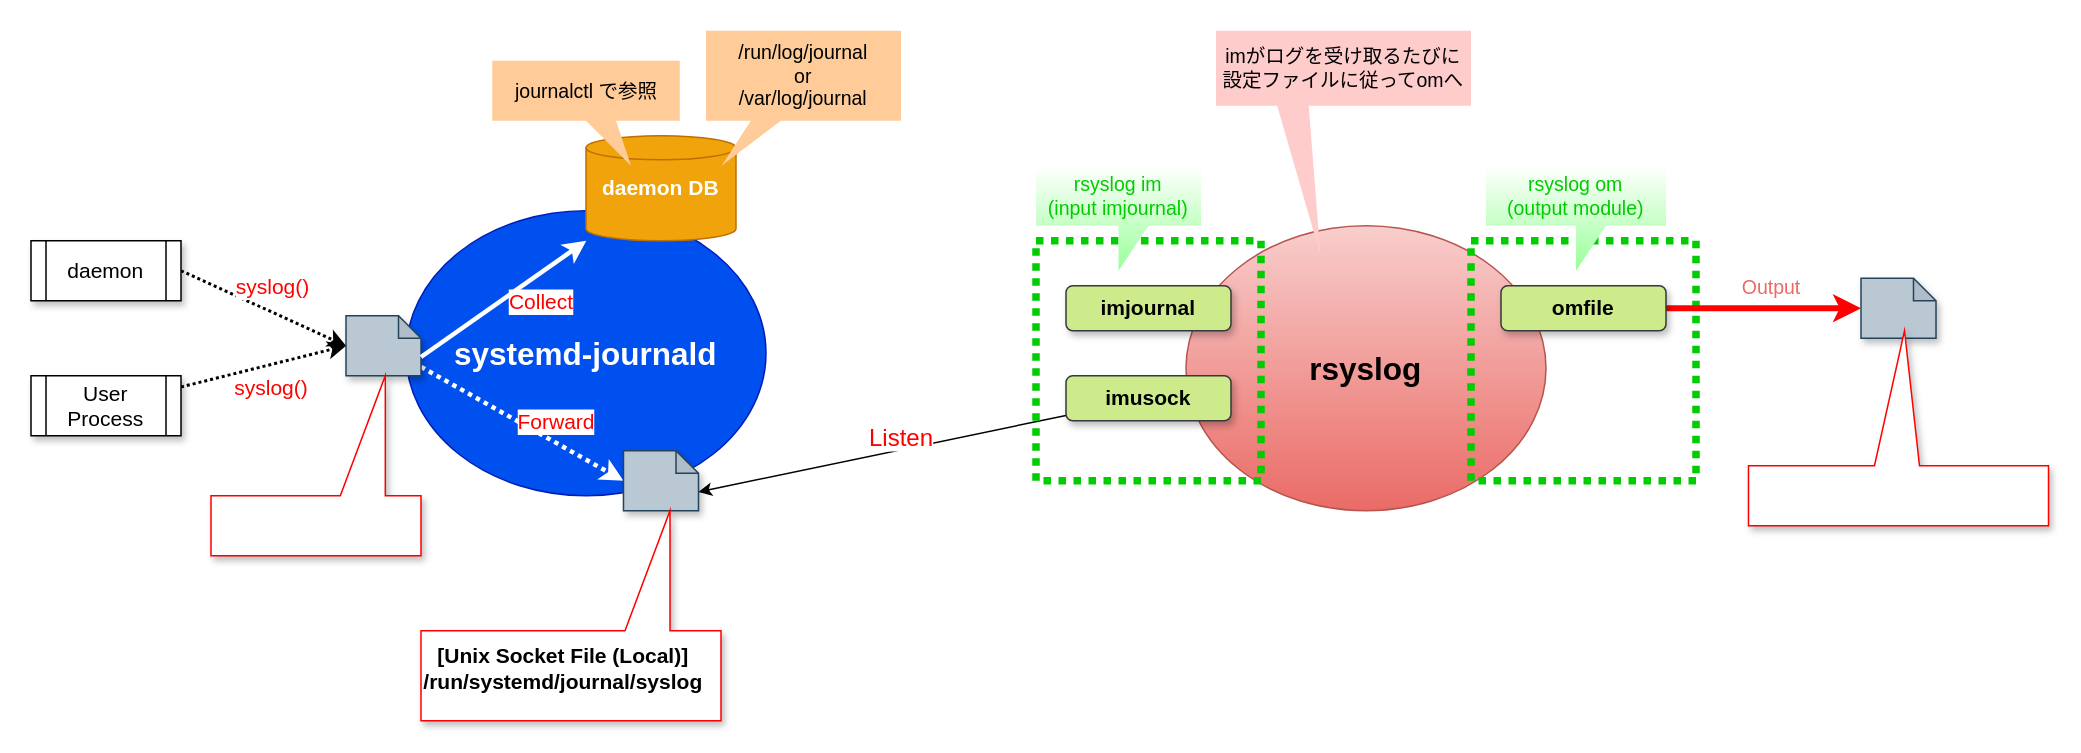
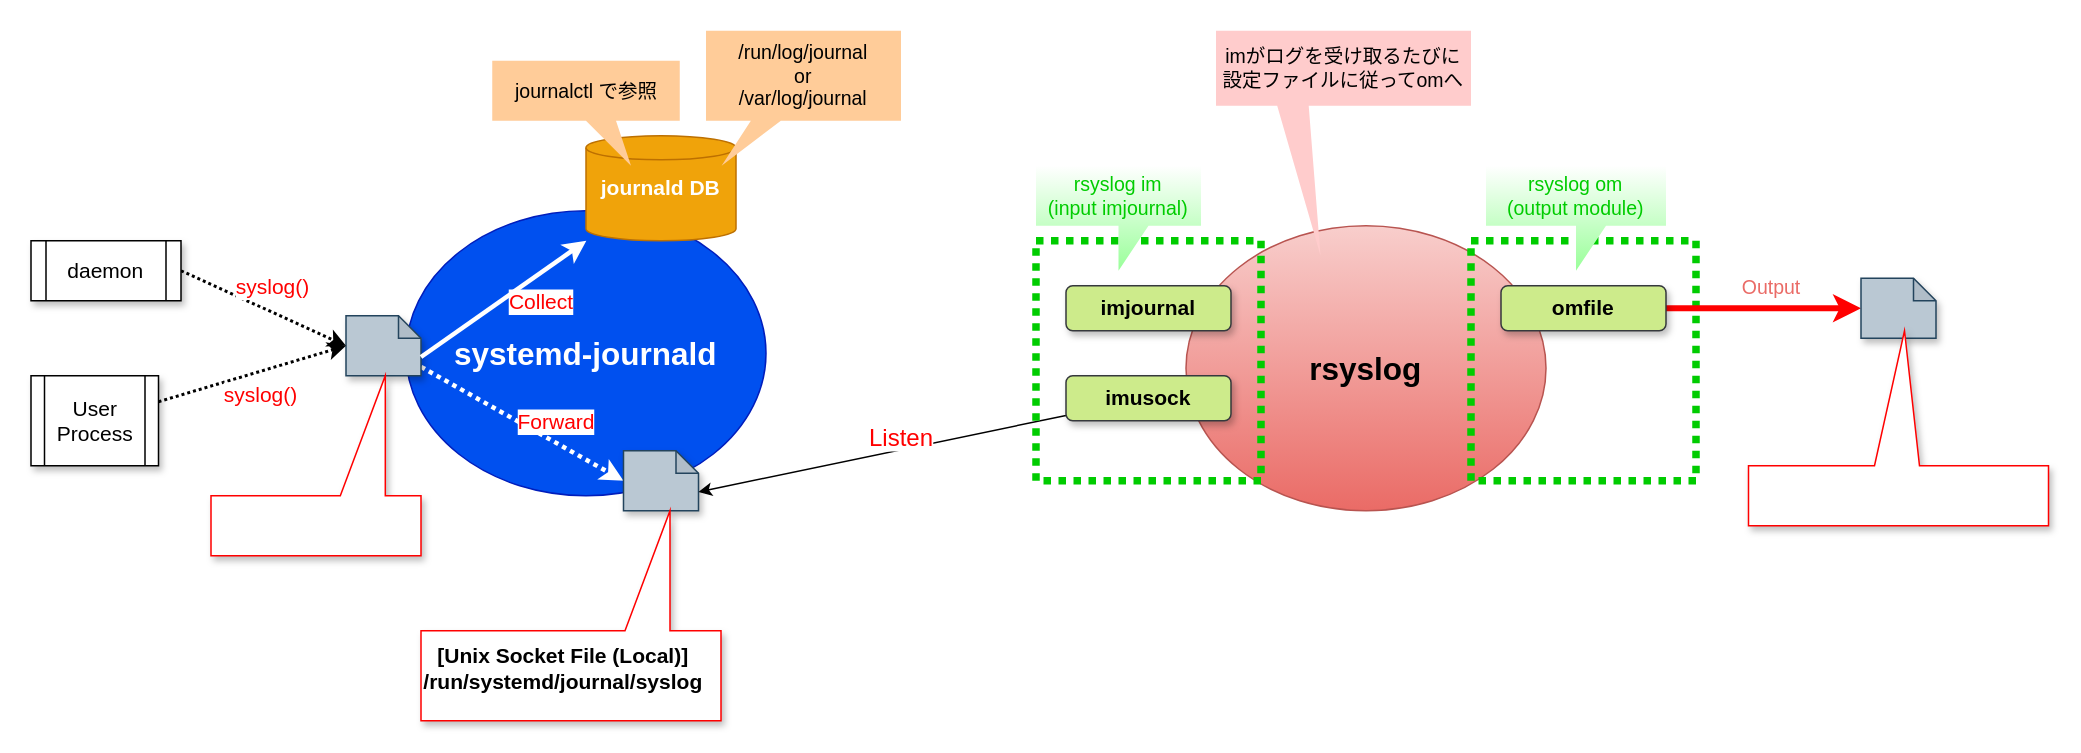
- <mxCell id="3" value="daemon DB" style="shape=cylinder2;whiteSpace=wrap;html=1;boundedLbl=1;backgroundOutline=1;size=8;fontSize=14;fillColor=#f0a30a;strokeColor=#BD7000;fontColor=#ffffff;fontStyle=1" vertex="1" parent="1"><mxGeometry x="390" y="90" width="100" height="70" as="geometry" /></mxCell>
+ <mxCell id="3" value="journald DB" style="shape=cylinder2;whiteSpace=wrap;html=1;boundedLbl=1;backgroundOutline=1;size=8;fontSize=14;fillColor=#f0a30a;strokeColor=#BD7000;fontColor=#ffffff;fontStyle=1" vertex="1" parent="1"><mxGeometry x="390" y="90" width="100" height="70" as="geometry" /></mxCell>
- <mxCell id="11" value="User Process" style="shape=process;whiteSpace=wrap;html=1;backgroundOutline=1;shadow=1;fontSize=14;" vertex="1" parent="1"><mxGeometry y="250" width="100" height="40" as="geometry" x="20" /></mxCell>
+ <mxCell id="11" value="User Process" style="shape=process;whiteSpace=wrap;html=1;backgroundOutline=1;shadow=1;fontSize=14;" vertex="1" parent="1"><mxGeometry x="20" y="250" width="85" height="60" as="geometry" /></mxCell>
